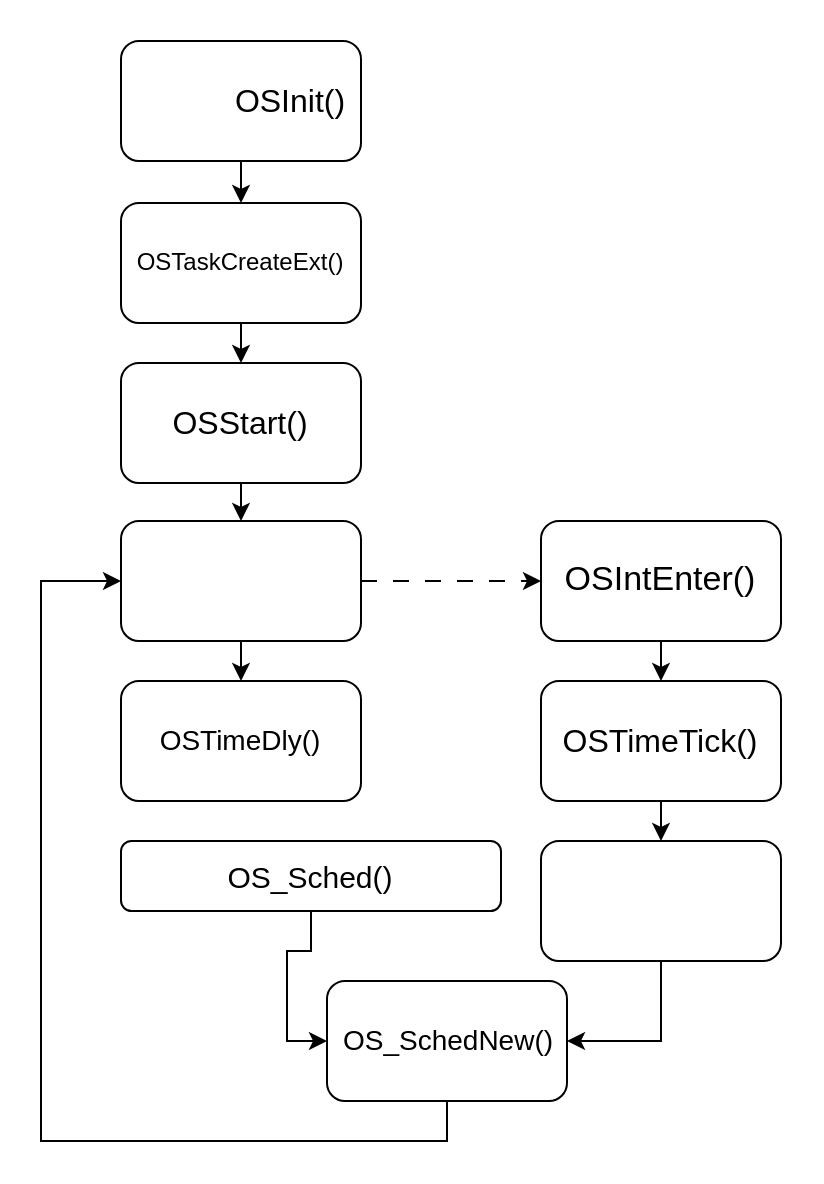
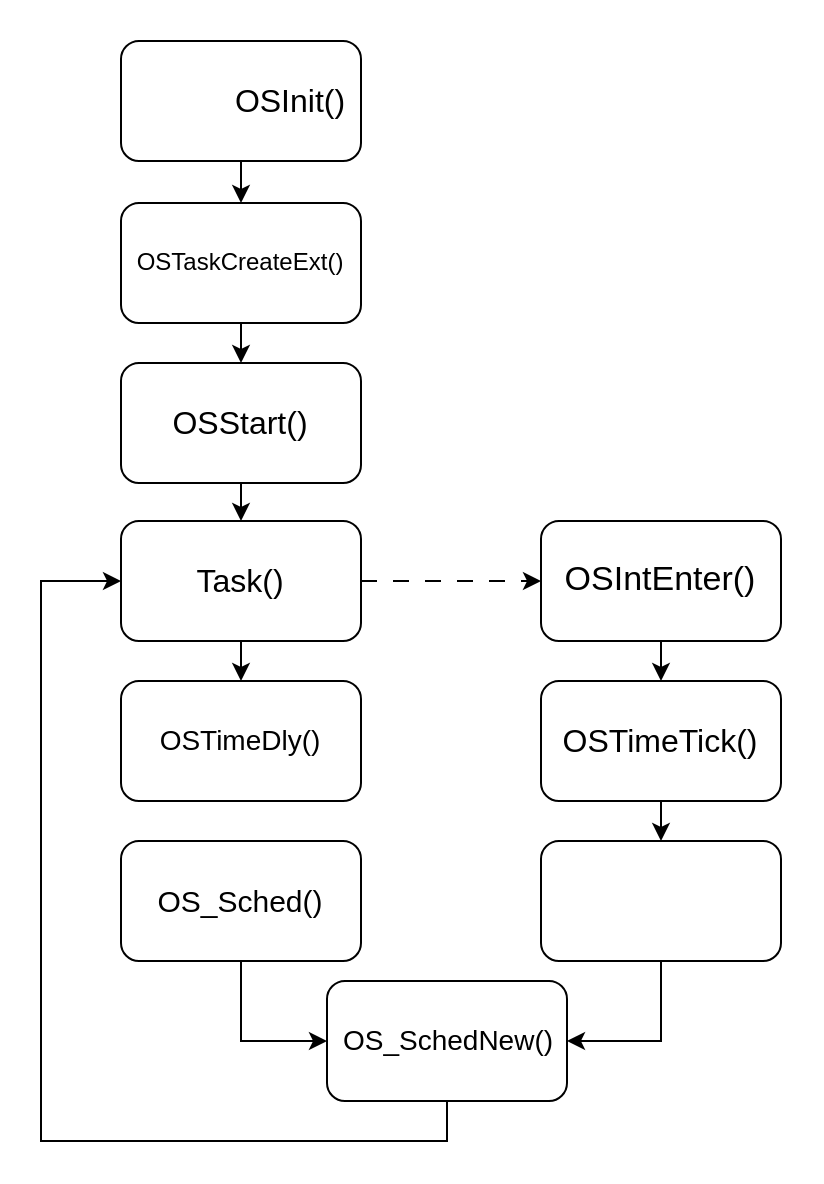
+ <mxCell id="22" value="&lt;font style=&quot;font-size: 16px;&quot;&gt;Task()&lt;/font&gt;" style="text;html=1;align=center;verticalAlign=middle;whiteSpace=wrap;rounded=0;" vertex="1" parent="1"><mxGeometry x="90" y="275" width="60" height="30" as="geometry" /></mxCell>
- <mxCell id="3" value="&lt;font style=&quot;font-size: 15px;&quot;&gt;OS_Sched()&lt;/font&gt;" style="rounded=1;whiteSpace=wrap;html=1;" vertex="1" parent="1"><mxGeometry x="60" y="420" width="190" height="35" as="geometry" /></mxCell>
+ <mxCell id="3" value="&lt;font style=&quot;font-size: 15px;&quot;&gt;OS_Sched()&lt;/font&gt;" style="rounded=1;whiteSpace=wrap;html=1;" vertex="1" parent="1"><mxGeometry x="60" y="420" width="120" height="60" as="geometry" /></mxCell>
